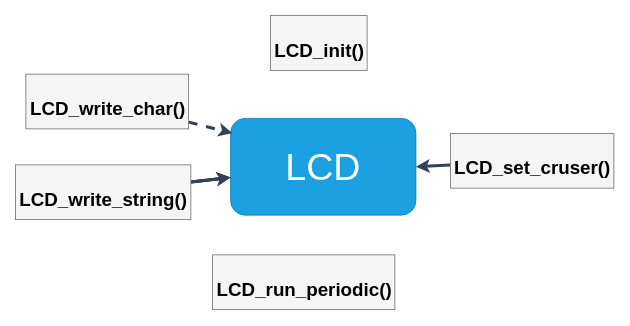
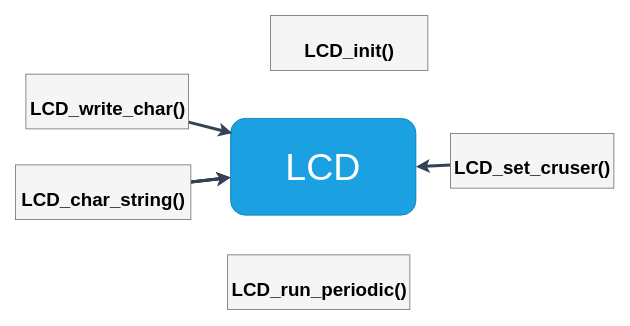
- <mxCell id="3" value="&lt;font style=&quot;font-size: 25px&quot; color=&quot;#000000&quot;&gt;&lt;b&gt;&lt;font style=&quot;font-size: 25px&quot;&gt;LCD_init&lt;/font&gt;()&lt;/b&gt;&lt;/font&gt;" style="text;html=1;align=center;verticalAlign=middle;resizable=0;points=[];autosize=1;strokeColor=#666666;fillColor=#f5f5f5;fontSize=50;fontColor=#333333;" vertex="1" parent="1"><mxGeometry x="360" y="20" width="129" height="73" as="geometry" /></mxCell>
+ <mxCell id="3" value="&lt;font style=&quot;font-size: 25px&quot; color=&quot;#000000&quot;&gt;&lt;b&gt;&lt;font style=&quot;font-size: 25px&quot;&gt;LCD_init&lt;/font&gt;()&lt;/b&gt;&lt;/font&gt;" style="text;html=1;align=center;verticalAlign=middle;resizable=0;points=[];autosize=1;strokeColor=#666666;fillColor=#f5f5f5;fontSize=50;fontColor=#333333;" vertex="1" parent="1"><mxGeometry x="360" y="20" width="210" height="73" as="geometry" /></mxCell>
- <mxCell id="4" style="edgeStyle=none;rounded=0;html=1;entryX=0.009;entryY=0.153;entryDx=0;entryDy=0;entryPerimeter=0;fontSize=25;fontColor=#000000;strokeWidth=4;fillColor=#647687;strokeColor=#314354;dashed=1;" edge="1" parent="1" source="5" target="2"><mxGeometry relative="1" as="geometry" /></mxCell>
+ <mxCell id="4" style="edgeStyle=none;rounded=0;html=1;entryX=0.009;entryY=0.153;entryDx=0;entryDy=0;entryPerimeter=0;fontSize=25;fontColor=#000000;strokeWidth=4;fillColor=#647687;strokeColor=#314354;" edge="1" parent="1" source="5" target="2"><mxGeometry relative="1" as="geometry" /></mxCell>
- <mxCell id="8" value="&lt;font color=&quot;#000000&quot;&gt;&lt;span style=&quot;font-size: 25px&quot;&gt;&lt;b&gt;LCD_write_string()&lt;/b&gt;&lt;/span&gt;&lt;/font&gt;" style="text;html=1;align=center;verticalAlign=middle;resizable=0;points=[];autosize=1;strokeColor=#666666;fillColor=#f5f5f5;fontSize=50;fontColor=#333333;" vertex="1" parent="1"><mxGeometry x="20" y="219" width="234" height="73" as="geometry" /></mxCell>
+ <mxCell id="8" value="&lt;font color=&quot;#000000&quot;&gt;&lt;span style=&quot;font-size: 25px&quot;&gt;&lt;b&gt;LCD_char_string()&lt;/b&gt;&lt;/span&gt;&lt;/font&gt;" style="text;html=1;align=center;verticalAlign=middle;resizable=0;points=[];autosize=1;strokeColor=#666666;fillColor=#f5f5f5;fontSize=50;fontColor=#333333;" vertex="1" parent="1"><mxGeometry x="20" y="219" width="234" height="73" as="geometry" /></mxCell>
- <mxCell id="11" value="&lt;font color=&quot;#000000&quot;&gt;&lt;span style=&quot;font-size: 25px&quot;&gt;&lt;b&gt;LCD_run_periodic()&lt;/b&gt;&lt;/span&gt;&lt;/font&gt;" style="text;html=1;align=center;verticalAlign=middle;resizable=0;points=[];autosize=1;fontSize=50;strokeColor=#666666;fillColor=#f5f5f5;fontColor=#333333;" vertex="1" parent="1"><mxGeometry x="283" y="339" width="243" height="73" as="geometry" /></mxCell>
+ <mxCell id="11" value="&lt;font color=&quot;#000000&quot;&gt;&lt;span style=&quot;font-size: 25px&quot;&gt;&lt;b&gt;LCD_run_periodic()&lt;/b&gt;&lt;/span&gt;&lt;/font&gt;" style="text;html=1;align=center;verticalAlign=middle;resizable=0;points=[];autosize=1;fontSize=50;strokeColor=#666666;fillColor=#f5f5f5;fontColor=#333333;" vertex="1" parent="1"><mxGeometry x="303" y="339" width="243" height="73" as="geometry" /></mxCell>
